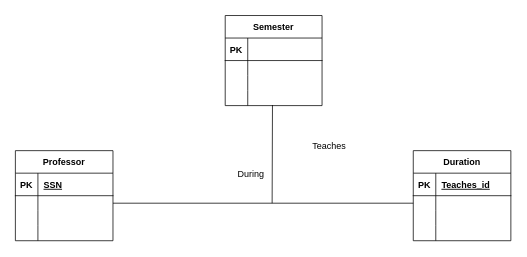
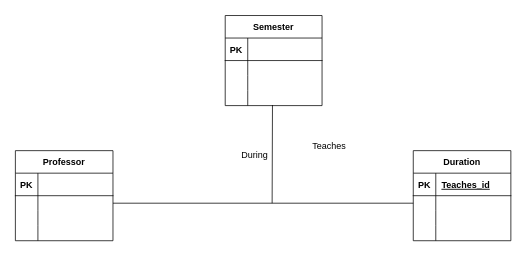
- <mxCell id="43" value="During" style="text;strokeColor=none;fillColor=none;spacingLeft=4;spacingRight=4;overflow=hidden;rotatable=0;points=[[0,0.5],[1,0.5]];portConstraint=eastwest;fontSize=12;direction=east;labelPosition=center;verticalLabelPosition=middle;align=center;verticalAlign=middle;" vertex="1" parent="1"><mxGeometry x="309" y="215" width="50" height="30" as="geometry" /></mxCell>
+ <mxCell id="43" value="During" style="text;strokeColor=none;fillColor=none;spacingLeft=4;spacingRight=4;overflow=hidden;rotatable=0;points=[[0,0.5],[1,0.5]];portConstraint=eastwest;fontSize=12;direction=east;labelPosition=center;verticalLabelPosition=middle;align=center;verticalAlign=middle;" vertex="1" parent="1"><mxGeometry x="314" y="190" width="50" height="30" as="geometry" /></mxCell>
- <mxCell id="5" value="SSN" style="shape=partialRectangle;connectable=0;fillColor=none;top=0;left=0;bottom=0;right=0;align=left;spacingLeft=6;fontStyle=5;overflow=hidden;" parent="3" vertex="1"><mxGeometry x="30" width="100" height="30" as="geometry" /></mxCell>
